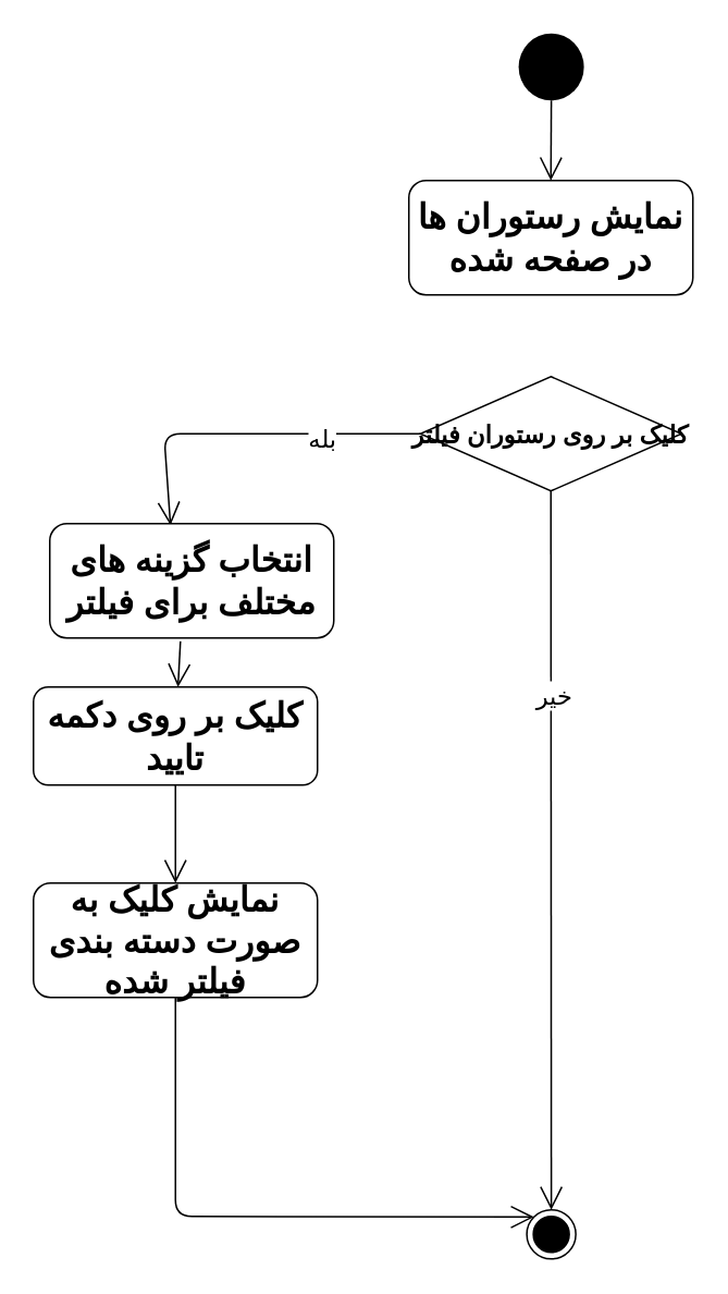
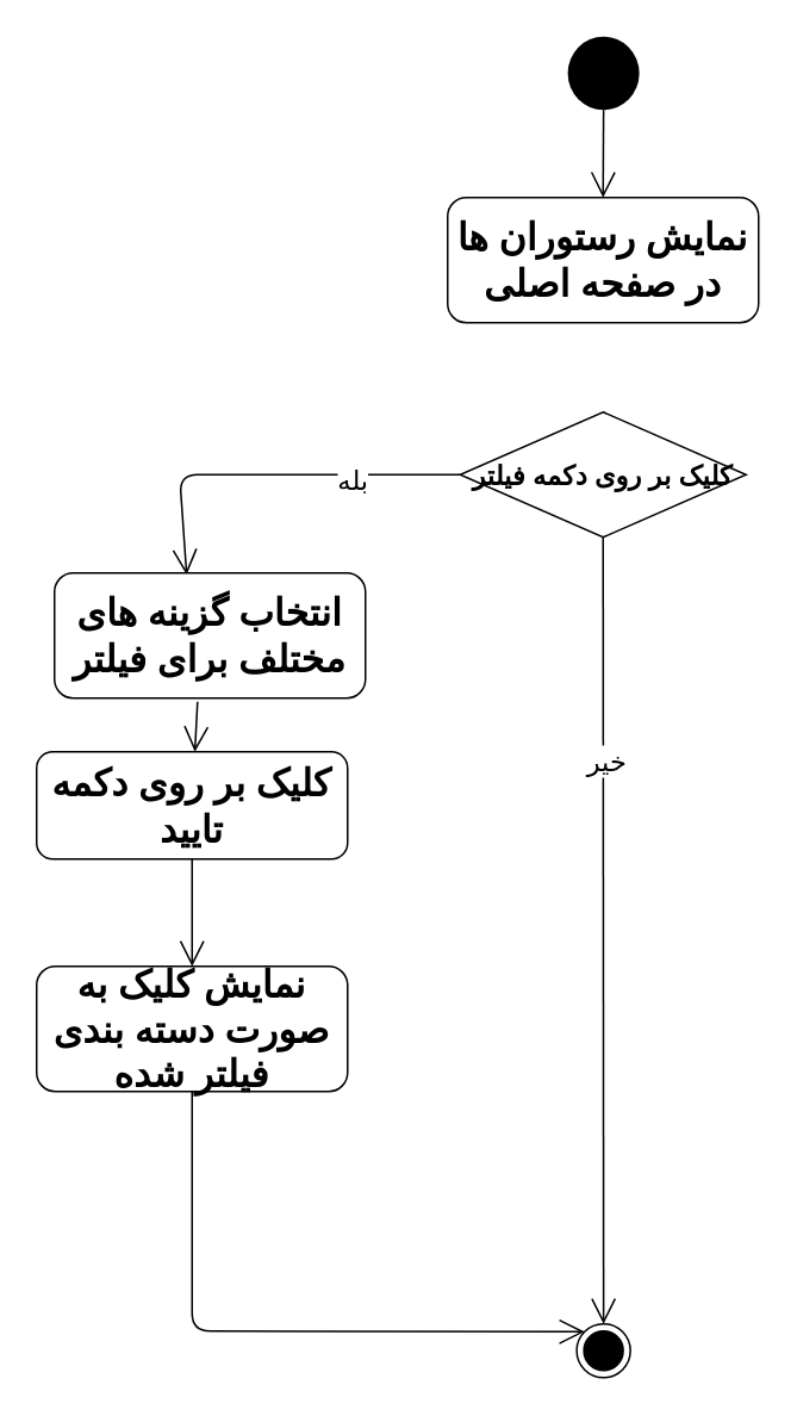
- <mxCell id="4" value="نمایش رستوران ها در صفحه شده " style="shape=rect;html=1;rounded=1;whiteSpace=wrap;align=center;fontSize=21;fontStyle=1" vertex="1" parent="1"><mxGeometry x="250" y="110" width="174" height="70" as="geometry" /></mxCell>
+ <mxCell id="4" value="نمایش رستوران ها در صفحه اصلی " style="shape=rect;html=1;rounded=1;whiteSpace=wrap;align=center;fontSize=21;fontStyle=1" vertex="1" parent="1"><mxGeometry x="250" y="110" width="174" height="70" as="geometry" /></mxCell>
- <mxCell id="5" value="&#10;&#10;کلیک بر روی رستوران فیلتر&#10;&#10;" style="rhombus;fontStyle=1;fontSize=15;" vertex="1" parent="1"><mxGeometry x="257" y="230" width="160" height="70" as="geometry" /></mxCell>
+ <mxCell id="5" value="&#10;&#10;کلیک بر روی دکمه فیلتر&#10;&#10;" style="rhombus;fontStyle=1;fontSize=15;" vertex="1" parent="1"><mxGeometry x="257" y="230" width="160" height="70" as="geometry" /></mxCell>
